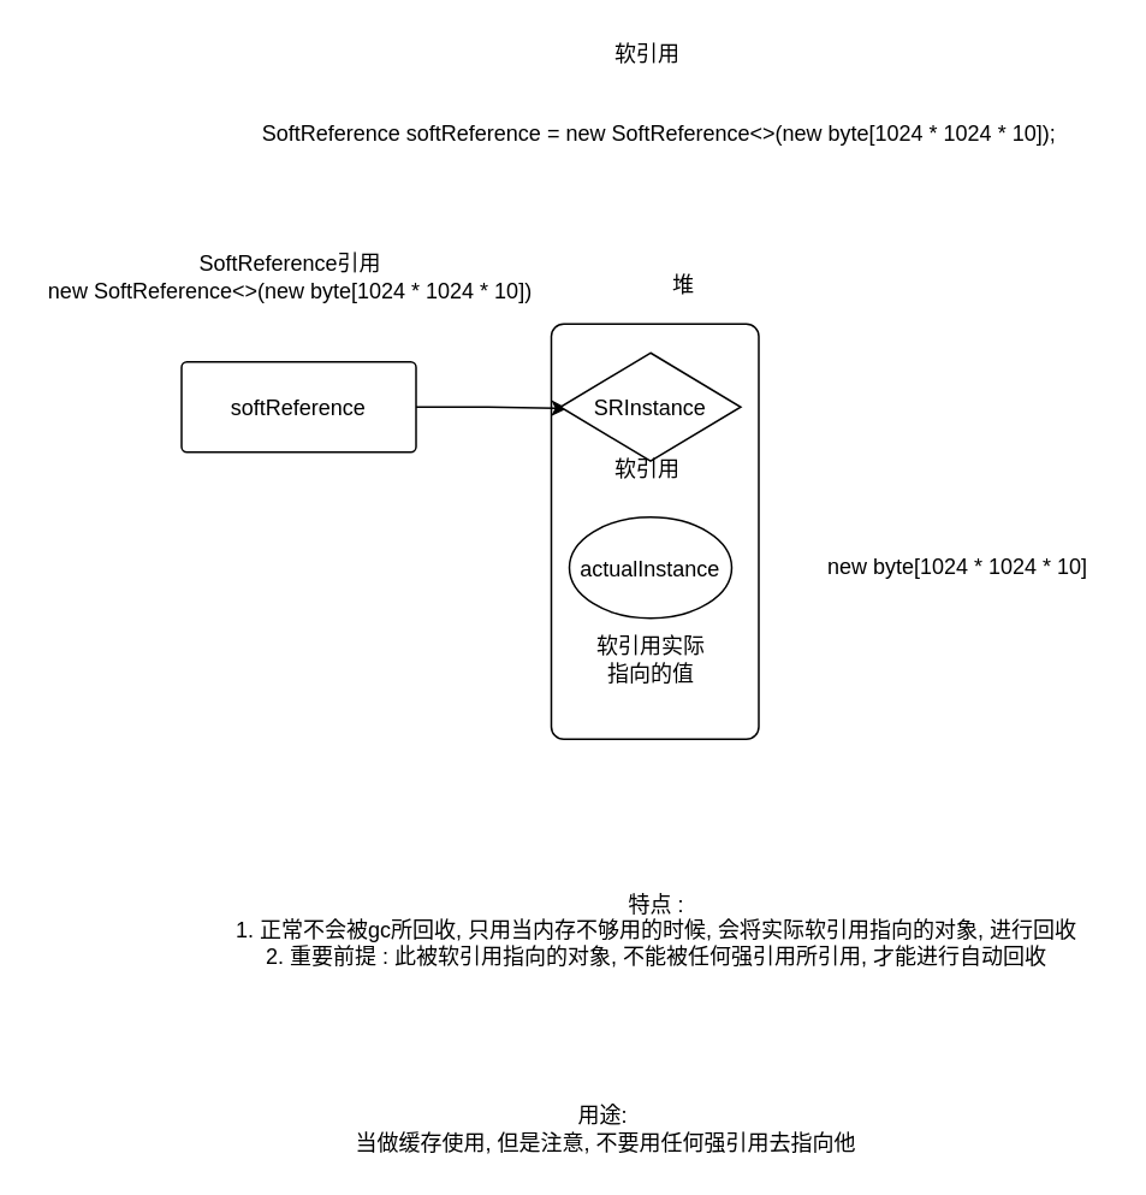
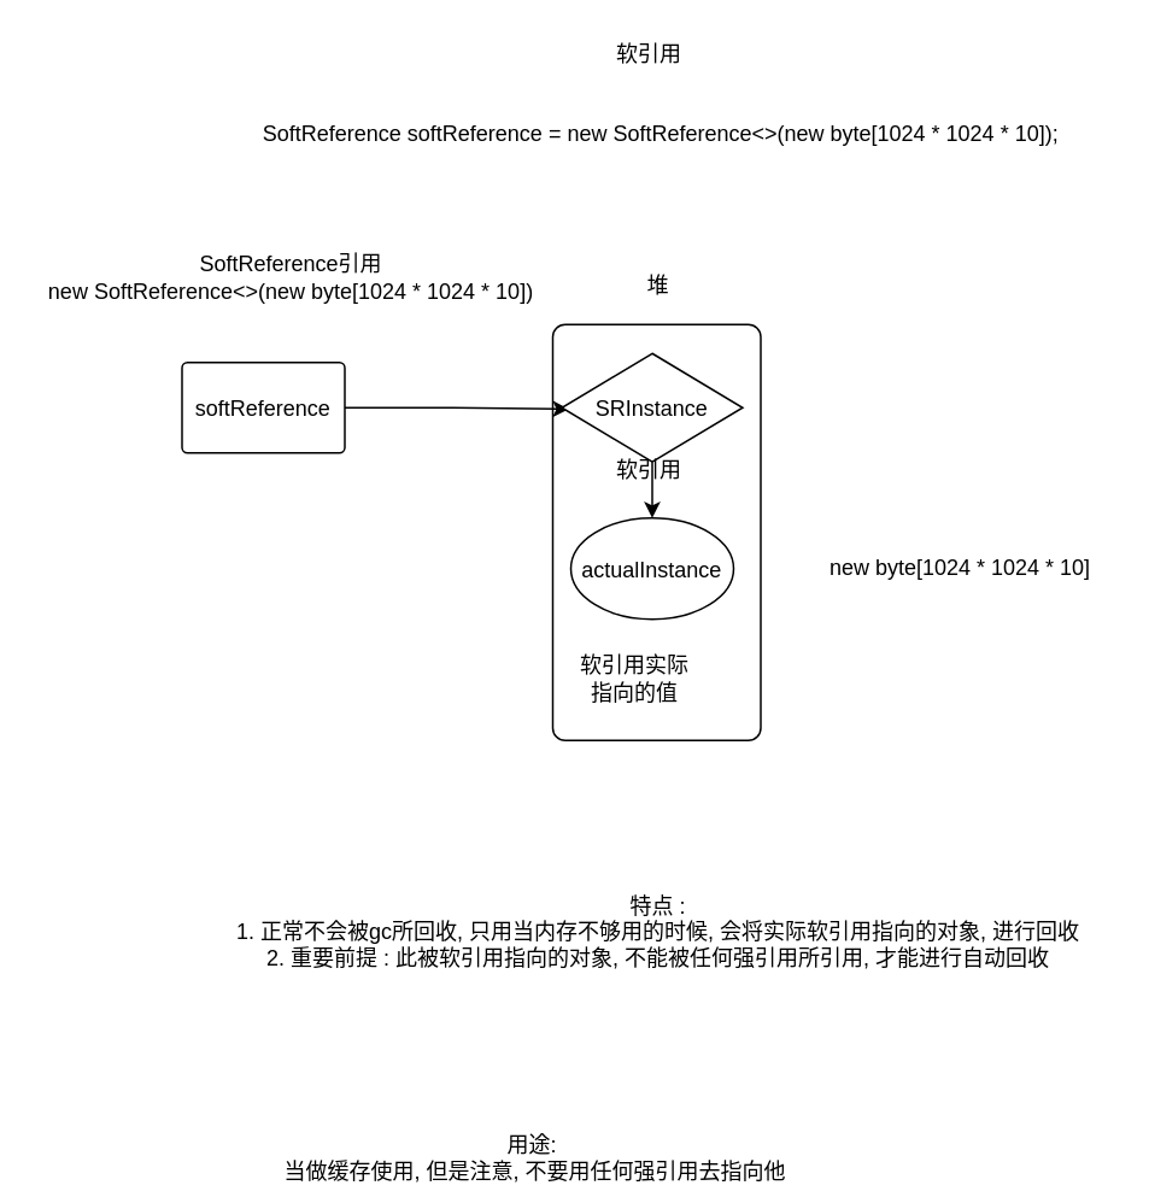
- <mxCell id="12" value="堆" style="text;html=1;align=center;verticalAlign=middle;resizable=0;points=[];autosize=1;" vertex="1" parent="1"><mxGeometry x="363" y="148" width="30" height="20" as="geometry" /></mxCell>
+ <mxCell id="12" value="堆" style="text;html=1;align=center;verticalAlign=middle;resizable=0;points=[];autosize=1;" vertex="1" parent="1"><mxGeometry x="348" y="148" width="30" height="20" as="geometry" /></mxCell>
- <mxCell id="4" value="softReference" style="shape=mxgraph.flowchart.process;" vertex="1" parent="1"><mxGeometry x="100" y="200" width="130" height="50" as="geometry" /></mxCell>
+ <mxCell id="4" value="softReference" style="shape=mxgraph.flowchart.process;" vertex="1" parent="1"><mxGeometry x="100" y="200" width="90" height="50" as="geometry" /></mxCell>
+ <mxCell id="7" style="edgeStyle=orthogonalEdgeStyle;rounded=0;orthogonalLoop=1;jettySize=auto;html=1;" edge="1" parent="1" source="8" target="11"><mxGeometry relative="1" as="geometry" /></mxCell>
- <mxCell id="10" value="软引用实际&lt;br&gt;指向的值" style="text;html=1;align=center;verticalAlign=middle;resizable=0;points=[];autosize=1;" vertex="1" parent="1"><mxGeometry x="320" y="350" width="80" height="30" as="geometry" /></mxCell>
+ <mxCell id="10" value="软引用实际&lt;br&gt;指向的值" style="text;html=1;align=center;verticalAlign=middle;resizable=0;points=[];autosize=1;" vertex="1" parent="1"><mxGeometry x="310" y="360" width="80" height="30" as="geometry" /></mxCell>
- <mxCell id="16" value="用途:&amp;nbsp;&lt;br&gt;当做缓存使用, 但是注意, 不要用任何强引用去指向他" style="text;html=1;align=center;verticalAlign=middle;resizable=0;points=[];autosize=1;" vertex="1" parent="1"><mxGeometry x="190" y="610" width="290" height="30" as="geometry" /></mxCell>
+ <mxCell id="16" value="用途:&amp;nbsp;&lt;br&gt;当做缓存使用, 但是注意, 不要用任何强引用去指向他" style="text;html=1;align=center;verticalAlign=middle;resizable=0;points=[];autosize=1;" vertex="1" parent="1"><mxGeometry x="150" y="625" width="290" height="30" as="geometry" /></mxCell>
